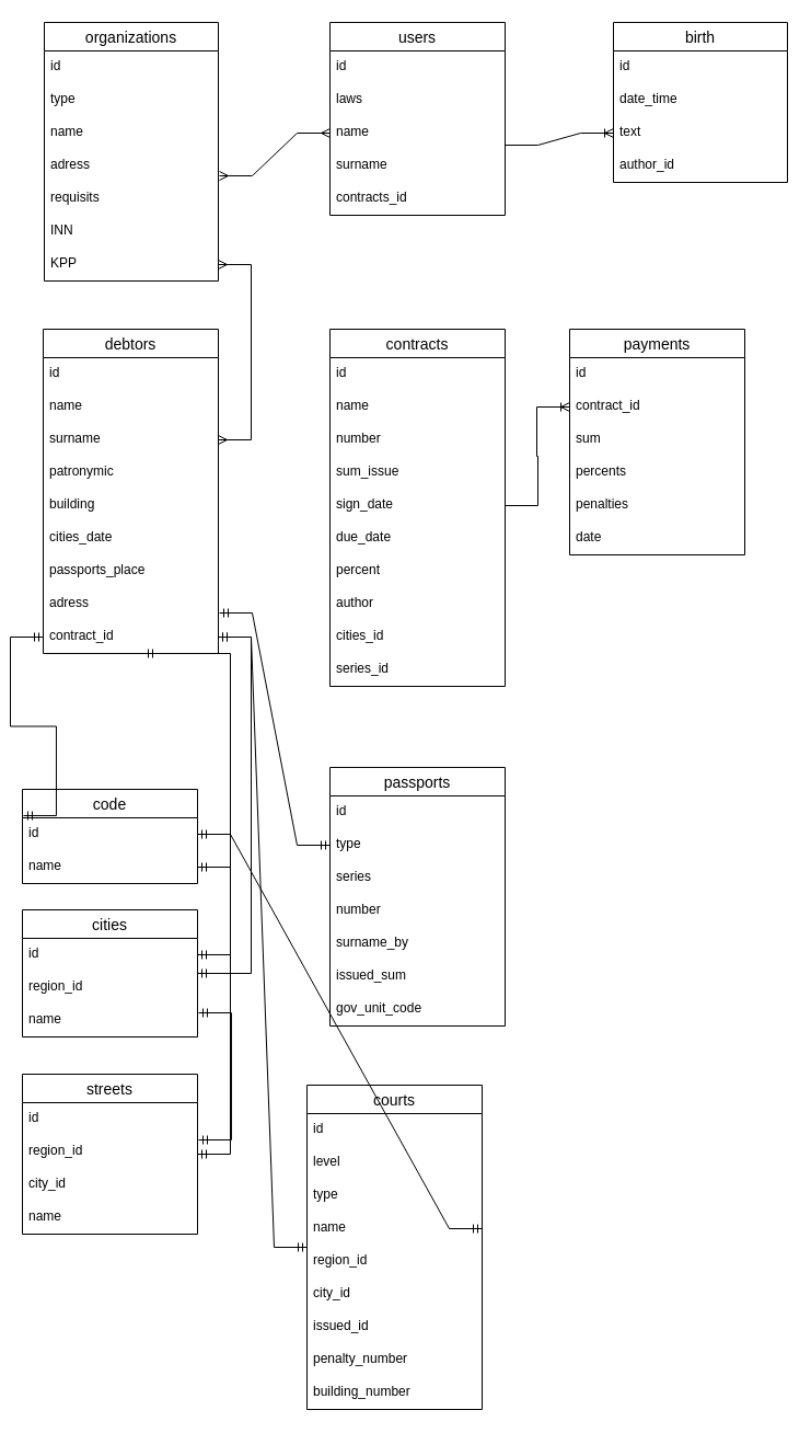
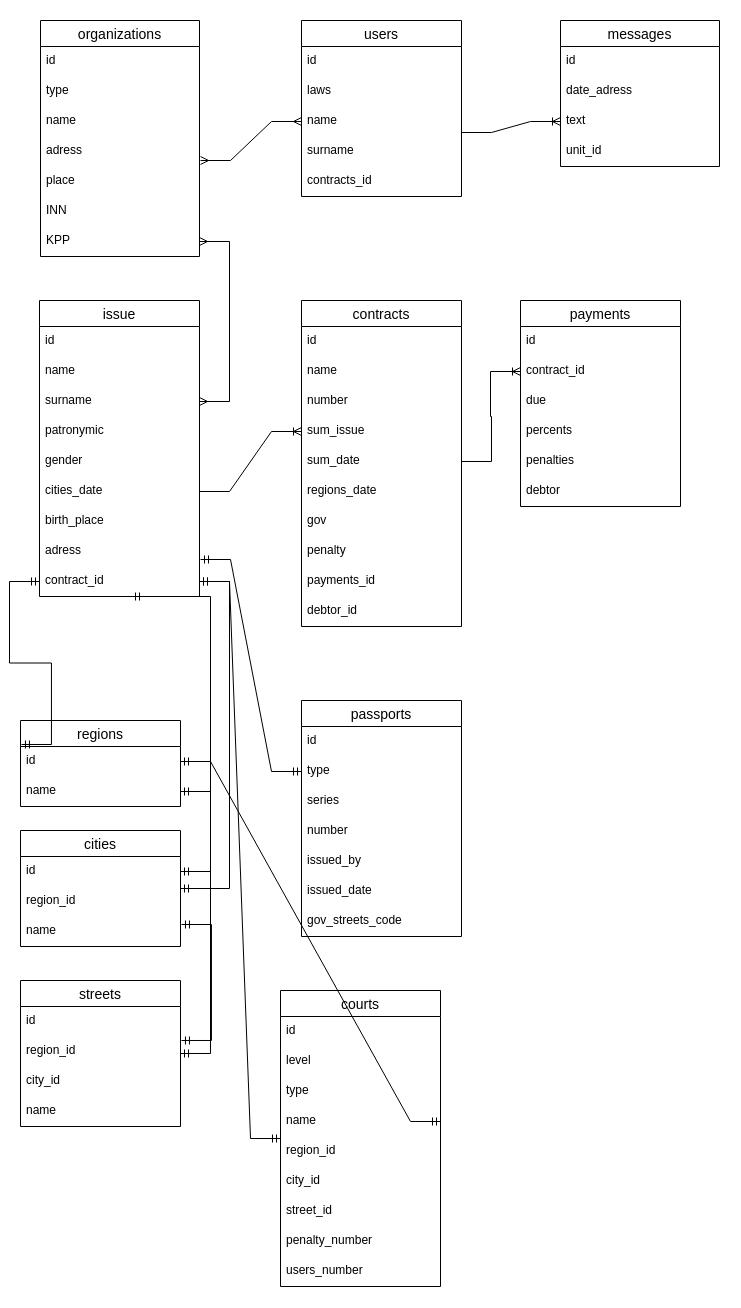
- <mxCell id="45" value="birth" style="swimlane;fontStyle=0;childLayout=stackLayout;horizontal=1;startSize=26;horizontalStack=0;resizeParent=1;resizeParentMax=0;resizeLast=0;collapsible=1;marginBottom=0;align=center;fontSize=14;aspect=fixed;" vertex="1" parent="1"><mxGeometry x="560" y="20" width="159" height="146" as="geometry" /></mxCell>
+ <mxCell id="45" value="messages" style="swimlane;fontStyle=0;childLayout=stackLayout;horizontal=1;startSize=26;horizontalStack=0;resizeParent=1;resizeParentMax=0;resizeLast=0;collapsible=1;marginBottom=0;align=center;fontSize=14;aspect=fixed;" vertex="1" parent="1"><mxGeometry x="560" y="20" width="159" height="146" as="geometry" /></mxCell>
- <mxCell id="47" value="date_time" style="text;strokeColor=none;fillColor=none;spacingLeft=4;spacingRight=4;overflow=hidden;rotatable=0;points=[[0,0.5],[1,0.5]];portConstraint=eastwest;fontSize=12;" vertex="1" parent="45"><mxGeometry y="56" width="159" height="30" as="geometry" /></mxCell>
+ <mxCell id="47" value="date_adress" style="text;strokeColor=none;fillColor=none;spacingLeft=4;spacingRight=4;overflow=hidden;rotatable=0;points=[[0,0.5],[1,0.5]];portConstraint=eastwest;fontSize=12;" vertex="1" parent="45"><mxGeometry y="56" width="159" height="30" as="geometry" /></mxCell>
- <mxCell id="49" value="author_id" style="text;strokeColor=none;fillColor=none;spacingLeft=4;spacingRight=4;overflow=hidden;rotatable=0;points=[[0,0.5],[1,0.5]];portConstraint=eastwest;fontSize=12;" vertex="1" parent="45"><mxGeometry y="116" width="159" height="30" as="geometry" /></mxCell>
+ <mxCell id="49" value="unit_id" style="text;strokeColor=none;fillColor=none;spacingLeft=4;spacingRight=4;overflow=hidden;rotatable=0;points=[[0,0.5],[1,0.5]];portConstraint=eastwest;fontSize=12;" vertex="1" parent="45"><mxGeometry y="116" width="159" height="30" as="geometry" /></mxCell>
- <mxCell id="14" value="requisits" style="text;strokeColor=none;fillColor=none;spacingLeft=4;spacingRight=4;overflow=hidden;rotatable=0;points=[[0,0.5],[1,0.5]];portConstraint=eastwest;fontSize=12;" vertex="1" parent="8"><mxGeometry y="146" width="159" height="30" as="geometry" /></mxCell>
+ <mxCell id="14" value="place" style="text;strokeColor=none;fillColor=none;spacingLeft=4;spacingRight=4;overflow=hidden;rotatable=0;points=[[0,0.5],[1,0.5]];portConstraint=eastwest;fontSize=12;" vertex="1" parent="8"><mxGeometry y="146" width="159" height="30" as="geometry" /></mxCell>
- <mxCell id="17" value="debtors" style="swimlane;fontStyle=0;childLayout=stackLayout;horizontal=1;startSize=26;horizontalStack=0;resizeParent=1;resizeParentMax=0;resizeLast=0;collapsible=1;marginBottom=0;align=center;fontSize=14;" vertex="1" parent="1"><mxGeometry x="39" y="300" width="160" height="296" as="geometry" /></mxCell>
+ <mxCell id="17" value="issue" style="swimlane;fontStyle=0;childLayout=stackLayout;horizontal=1;startSize=26;horizontalStack=0;resizeParent=1;resizeParentMax=0;resizeLast=0;collapsible=1;marginBottom=0;align=center;fontSize=14;" vertex="1" parent="1"><mxGeometry x="39" y="300" width="160" height="296" as="geometry" /></mxCell>
- <mxCell id="41" value="sum" style="text;strokeColor=none;fillColor=none;spacingLeft=4;spacingRight=4;overflow=hidden;rotatable=0;points=[[0,0.5],[1,0.5]];portConstraint=eastwest;fontSize=12;" vertex="1" parent="38"><mxGeometry y="86" width="160" height="30" as="geometry" /></mxCell>
+ <mxCell id="41" value="due" style="text;strokeColor=none;fillColor=none;spacingLeft=4;spacingRight=4;overflow=hidden;rotatable=0;points=[[0,0.5],[1,0.5]];portConstraint=eastwest;fontSize=12;" vertex="1" parent="38"><mxGeometry y="86" width="160" height="30" as="geometry" /></mxCell>
- <mxCell id="22" value="building" style="text;strokeColor=none;fillColor=none;spacingLeft=4;spacingRight=4;overflow=hidden;rotatable=0;points=[[0,0.5],[1,0.5]];portConstraint=eastwest;fontSize=12;" vertex="1" parent="17"><mxGeometry y="146" width="160" height="30" as="geometry" /></mxCell>
+ <mxCell id="22" value="gender" style="text;strokeColor=none;fillColor=none;spacingLeft=4;spacingRight=4;overflow=hidden;rotatable=0;points=[[0,0.5],[1,0.5]];portConstraint=eastwest;fontSize=12;" vertex="1" parent="17"><mxGeometry y="146" width="160" height="30" as="geometry" /></mxCell>
- <mxCell id="32" value="sign_date" style="text;strokeColor=none;fillColor=none;spacingLeft=4;spacingRight=4;overflow=hidden;rotatable=0;points=[[0,0.5],[1,0.5]];portConstraint=eastwest;fontSize=12;" vertex="1" parent="27"><mxGeometry y="146" width="160" height="30" as="geometry" /></mxCell>
+ <mxCell id="32" value="sum_date" style="text;strokeColor=none;fillColor=none;spacingLeft=4;spacingRight=4;overflow=hidden;rotatable=0;points=[[0,0.5],[1,0.5]];portConstraint=eastwest;fontSize=12;" vertex="1" parent="27"><mxGeometry y="146" width="160" height="30" as="geometry" /></mxCell>
+ <mxCell id="52" value="" style="edgeStyle=entityRelationEdgeStyle;fontSize=12;html=1;endArrow=ERoneToMany;rounded=0;entryX=0;entryY=0.5;entryDx=0;entryDy=0;" edge="1" parent="1" source="23" target="31"><mxGeometry width="100" height="100" relative="1" as="geometry"><mxPoint x="530" y="450" as="sourcePoint" /><mxPoint x="280" y="441" as="targetPoint" /></mxGeometry></mxCell>
- <mxCell id="33" value="due_date" style="text;strokeColor=none;fillColor=none;spacingLeft=4;spacingRight=4;overflow=hidden;rotatable=0;points=[[0,0.5],[1,0.5]];portConstraint=eastwest;fontSize=12;" vertex="1" parent="27"><mxGeometry y="176" width="160" height="30" as="geometry" /></mxCell>
+ <mxCell id="33" value="regions_date" style="text;strokeColor=none;fillColor=none;spacingLeft=4;spacingRight=4;overflow=hidden;rotatable=0;points=[[0,0.5],[1,0.5]];portConstraint=eastwest;fontSize=12;" vertex="1" parent="27"><mxGeometry y="176" width="160" height="30" as="geometry" /></mxCell>
- <mxCell id="44" value="date" style="text;strokeColor=none;fillColor=none;spacingLeft=4;spacingRight=4;overflow=hidden;rotatable=0;points=[[0,0.5],[1,0.5]];portConstraint=eastwest;fontSize=12;" vertex="1" parent="38"><mxGeometry y="176" width="160" height="30" as="geometry" /></mxCell>
+ <mxCell id="44" value="debtor" style="text;strokeColor=none;fillColor=none;spacingLeft=4;spacingRight=4;overflow=hidden;rotatable=0;points=[[0,0.5],[1,0.5]];portConstraint=eastwest;fontSize=12;" vertex="1" parent="38"><mxGeometry y="176" width="160" height="30" as="geometry" /></mxCell>
- <mxCell id="24" value="passports_place" style="text;strokeColor=none;fillColor=none;spacingLeft=4;spacingRight=4;overflow=hidden;rotatable=0;points=[[0,0.5],[1,0.5]];portConstraint=eastwest;fontSize=12;" vertex="1" parent="17"><mxGeometry y="206" width="160" height="30" as="geometry" /></mxCell>
+ <mxCell id="24" value="birth_place" style="text;strokeColor=none;fillColor=none;spacingLeft=4;spacingRight=4;overflow=hidden;rotatable=0;points=[[0,0.5],[1,0.5]];portConstraint=eastwest;fontSize=12;" vertex="1" parent="17"><mxGeometry y="206" width="160" height="30" as="geometry" /></mxCell>
- <mxCell id="34" value="percent" style="text;strokeColor=none;fillColor=none;spacingLeft=4;spacingRight=4;overflow=hidden;rotatable=0;points=[[0,0.5],[1,0.5]];portConstraint=eastwest;fontSize=12;" vertex="1" parent="27"><mxGeometry y="206" width="160" height="30" as="geometry" /></mxCell>
+ <mxCell id="34" value="gov" style="text;strokeColor=none;fillColor=none;spacingLeft=4;spacingRight=4;overflow=hidden;rotatable=0;points=[[0,0.5],[1,0.5]];portConstraint=eastwest;fontSize=12;" vertex="1" parent="27"><mxGeometry y="206" width="160" height="30" as="geometry" /></mxCell>
- <mxCell id="35" value="author" style="text;strokeColor=none;fillColor=none;spacingLeft=4;spacingRight=4;overflow=hidden;rotatable=0;points=[[0,0.5],[1,0.5]];portConstraint=eastwest;fontSize=12;" vertex="1" parent="27"><mxGeometry y="236" width="160" height="30" as="geometry" /></mxCell>
+ <mxCell id="35" value="penalty" style="text;strokeColor=none;fillColor=none;spacingLeft=4;spacingRight=4;overflow=hidden;rotatable=0;points=[[0,0.5],[1,0.5]];portConstraint=eastwest;fontSize=12;" vertex="1" parent="27"><mxGeometry y="236" width="160" height="30" as="geometry" /></mxCell>
- <mxCell id="36" value="cities_id" style="text;strokeColor=none;fillColor=none;spacingLeft=4;spacingRight=4;overflow=hidden;rotatable=0;points=[[0,0.5],[1,0.5]];portConstraint=eastwest;fontSize=12;" vertex="1" parent="27"><mxGeometry y="266" width="160" height="30" as="geometry" /></mxCell>
+ <mxCell id="36" value="payments_id" style="text;strokeColor=none;fillColor=none;spacingLeft=4;spacingRight=4;overflow=hidden;rotatable=0;points=[[0,0.5],[1,0.5]];portConstraint=eastwest;fontSize=12;" vertex="1" parent="27"><mxGeometry y="266" width="160" height="30" as="geometry" /></mxCell>
- <mxCell id="37" value="series_id" style="text;strokeColor=none;fillColor=none;spacingLeft=4;spacingRight=4;overflow=hidden;rotatable=0;points=[[0,0.5],[1,0.5]];portConstraint=eastwest;fontSize=12;" vertex="1" parent="27"><mxGeometry y="296" width="160" height="30" as="geometry" /></mxCell>
+ <mxCell id="37" value="debtor_id" style="text;strokeColor=none;fillColor=none;spacingLeft=4;spacingRight=4;overflow=hidden;rotatable=0;points=[[0,0.5],[1,0.5]];portConstraint=eastwest;fontSize=12;" vertex="1" parent="27"><mxGeometry y="296" width="160" height="30" as="geometry" /></mxCell>
- <mxCell id="73" value="code" style="swimlane;fontStyle=0;childLayout=stackLayout;horizontal=1;startSize=26;horizontalStack=0;resizeParent=1;resizeParentMax=0;resizeLast=0;collapsible=1;marginBottom=0;align=center;fontSize=14;" vertex="1" parent="1"><mxGeometry x="20" y="720" width="160" height="86" as="geometry" /></mxCell>
+ <mxCell id="73" value="regions" style="swimlane;fontStyle=0;childLayout=stackLayout;horizontal=1;startSize=26;horizontalStack=0;resizeParent=1;resizeParentMax=0;resizeLast=0;collapsible=1;marginBottom=0;align=center;fontSize=14;" vertex="1" parent="1"><mxGeometry x="20" y="720" width="160" height="86" as="geometry" /></mxCell>
- <mxCell id="59" value="surname_by" style="text;strokeColor=none;fillColor=none;spacingLeft=4;spacingRight=4;overflow=hidden;rotatable=0;points=[[0,0.5],[1,0.5]];portConstraint=eastwest;fontSize=12;" vertex="1" parent="54"><mxGeometry y="146" width="160" height="30" as="geometry" /></mxCell>
+ <mxCell id="59" value="issued_by" style="text;strokeColor=none;fillColor=none;spacingLeft=4;spacingRight=4;overflow=hidden;rotatable=0;points=[[0,0.5],[1,0.5]];portConstraint=eastwest;fontSize=12;" vertex="1" parent="54"><mxGeometry y="146" width="160" height="30" as="geometry" /></mxCell>
- <mxCell id="60" value="issued_sum" style="text;strokeColor=none;fillColor=none;spacingLeft=4;spacingRight=4;overflow=hidden;rotatable=0;points=[[0,0.5],[1,0.5]];portConstraint=eastwest;fontSize=12;" vertex="1" parent="54"><mxGeometry y="176" width="160" height="30" as="geometry" /></mxCell>
+ <mxCell id="60" value="issued_date" style="text;strokeColor=none;fillColor=none;spacingLeft=4;spacingRight=4;overflow=hidden;rotatable=0;points=[[0,0.5],[1,0.5]];portConstraint=eastwest;fontSize=12;" vertex="1" parent="54"><mxGeometry y="176" width="160" height="30" as="geometry" /></mxCell>
- <mxCell id="61" value="gov_unit_code" style="text;strokeColor=none;fillColor=none;spacingLeft=4;spacingRight=4;overflow=hidden;rotatable=0;points=[[0,0.5],[1,0.5]];portConstraint=eastwest;fontSize=12;" vertex="1" parent="54"><mxGeometry y="206" width="160" height="30" as="geometry" /></mxCell>
+ <mxCell id="61" value="gov_streets_code" style="text;strokeColor=none;fillColor=none;spacingLeft=4;spacingRight=4;overflow=hidden;rotatable=0;points=[[0,0.5],[1,0.5]];portConstraint=eastwest;fontSize=12;" vertex="1" parent="54"><mxGeometry y="206" width="160" height="30" as="geometry" /></mxCell>
- <mxCell id="70" value="issued_id" style="text;strokeColor=none;fillColor=none;spacingLeft=4;spacingRight=4;overflow=hidden;rotatable=0;points=[[0,0.5],[1,0.5]];portConstraint=eastwest;fontSize=12;" vertex="1" parent="63"><mxGeometry y="206" width="160" height="30" as="geometry" /></mxCell>
+ <mxCell id="70" value="street_id" style="text;strokeColor=none;fillColor=none;spacingLeft=4;spacingRight=4;overflow=hidden;rotatable=0;points=[[0,0.5],[1,0.5]];portConstraint=eastwest;fontSize=12;" vertex="1" parent="63"><mxGeometry y="206" width="160" height="30" as="geometry" /></mxCell>
- <mxCell id="72" value="building_number" style="text;strokeColor=none;fillColor=none;spacingLeft=4;spacingRight=4;overflow=hidden;rotatable=0;points=[[0,0.5],[1,0.5]];portConstraint=eastwest;fontSize=12;" vertex="1" parent="63"><mxGeometry y="266" width="160" height="30" as="geometry" /></mxCell>
+ <mxCell id="72" value="users_number" style="text;strokeColor=none;fillColor=none;spacingLeft=4;spacingRight=4;overflow=hidden;rotatable=0;points=[[0,0.5],[1,0.5]];portConstraint=eastwest;fontSize=12;" vertex="1" parent="63"><mxGeometry y="266" width="160" height="30" as="geometry" /></mxCell>
